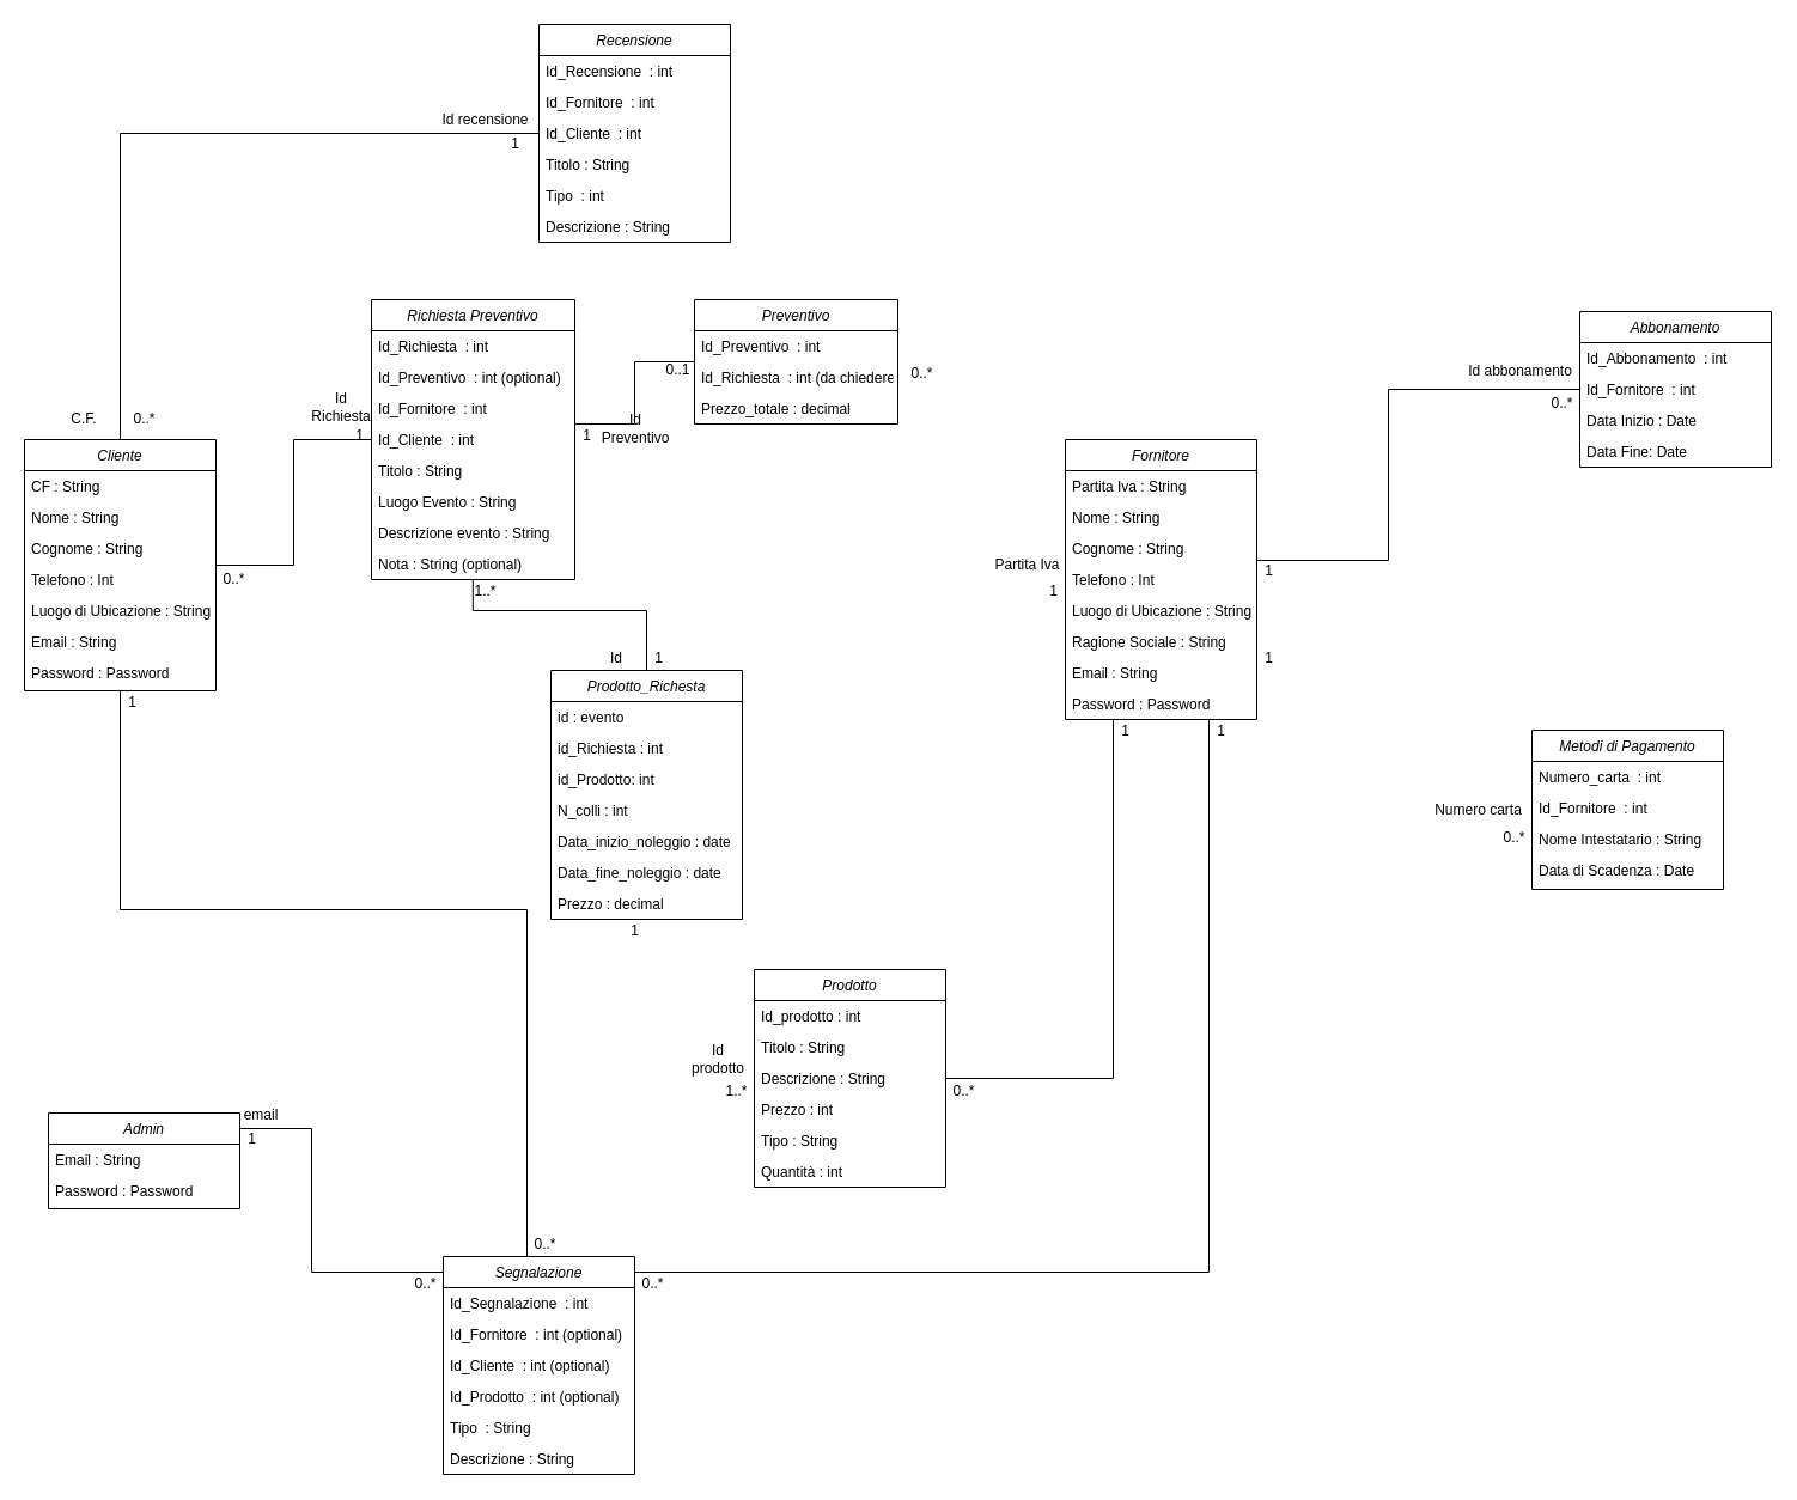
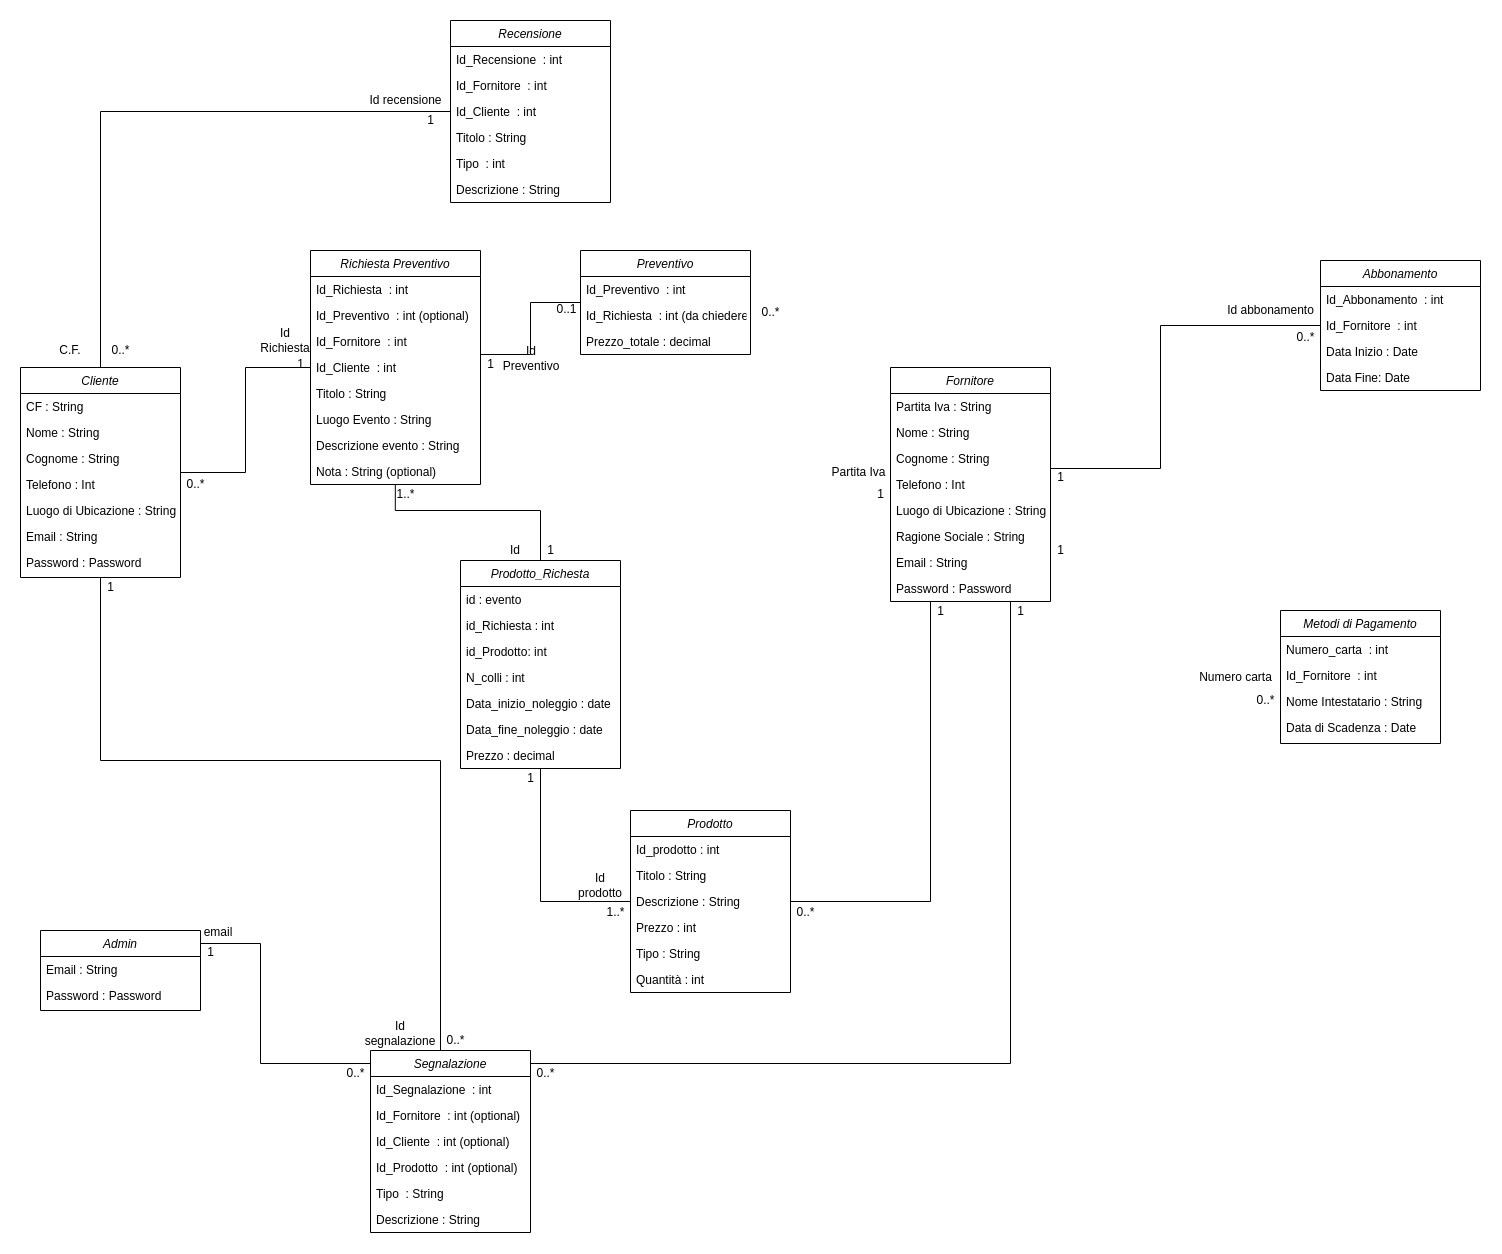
+ <mxCell id="24" style="edgeStyle=orthogonalEdgeStyle;rounded=0;orthogonalLoop=1;jettySize=auto;html=1;entryX=0.5;entryY=1;entryDx=0;entryDy=0;endArrow=none;endFill=0;" edge="1" parent="1" source="26" target="69"><mxGeometry relative="1" as="geometry" /></mxCell>
+ <mxCell id="90" value="Id segnalazione" style="text;html=1;strokeColor=none;fillColor=none;align=center;verticalAlign=middle;whiteSpace=wrap;rounded=0;" vertex="1" parent="1"><mxGeometry x="365" y="1023" width="70" height="20" as="geometry" /></mxCell>
